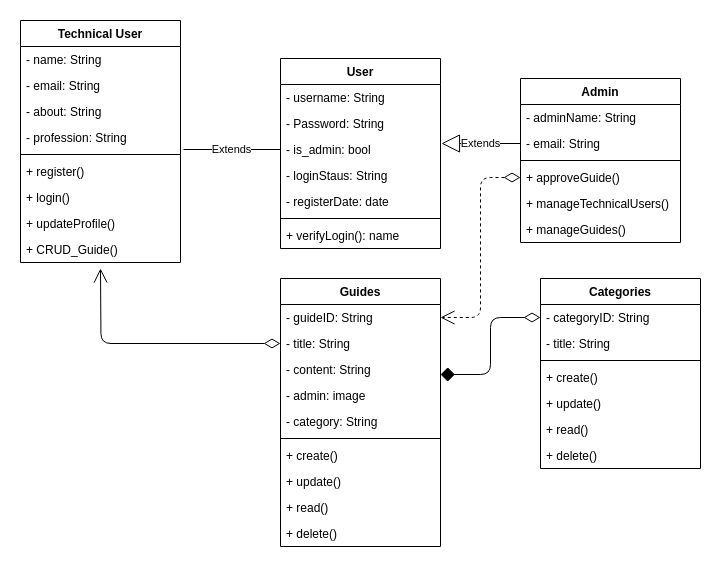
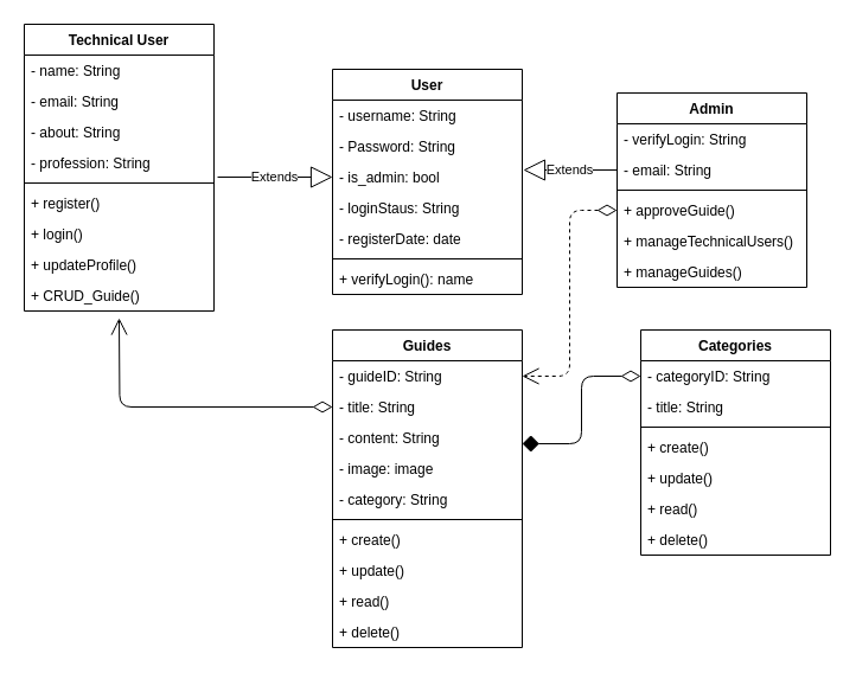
- <mxCell id="21" value="- adminName: String" style="text;strokeColor=none;fillColor=none;align=left;verticalAlign=top;spacingLeft=4;spacingRight=4;overflow=hidden;rotatable=0;points=[[0,0.5],[1,0.5]];portConstraint=eastwest;" parent="20" vertex="1"><mxGeometry y="26" width="160" height="26" as="geometry" /></mxCell>
+ <mxCell id="21" value="- verifyLogin: String" style="text;strokeColor=none;fillColor=none;align=left;verticalAlign=top;spacingLeft=4;spacingRight=4;overflow=hidden;rotatable=0;points=[[0,0.5],[1,0.5]];portConstraint=eastwest;" parent="20" vertex="1"><mxGeometry y="26" width="160" height="26" as="geometry" /></mxCell>
- <mxCell id="27" value="Extends" style="endArrow=none;endSize=16;endFill=0;html=1;entryX=0;entryY=0.5;entryDx=0;entryDy=0;exitX=1.019;exitY=0.962;exitDx=0;exitDy=0;exitPerimeter=0;" parent="1" source="14" target="5" edge="1"><mxGeometry width="160" relative="1" as="geometry"><mxPoint x="210" y="378" as="sourcePoint" /><mxPoint x="370" y="378" as="targetPoint" /></mxGeometry></mxCell>
+ <mxCell id="27" value="Extends" style="endArrow=block;endSize=16;endFill=0;html=1;entryX=0;entryY=0.5;entryDx=0;entryDy=0;exitX=1.019;exitY=0.962;exitDx=0;exitDy=0;exitPerimeter=0;" parent="1" source="14" target="5" edge="1"><mxGeometry width="160" relative="1" as="geometry"><mxPoint x="210" y="378" as="sourcePoint" /><mxPoint x="370" y="378" as="targetPoint" /></mxGeometry></mxCell>
- <mxCell id="33" value="- admin: image" style="text;strokeColor=none;fillColor=none;align=left;verticalAlign=top;spacingLeft=4;spacingRight=4;overflow=hidden;rotatable=0;points=[[0,0.5],[1,0.5]];portConstraint=eastwest;" parent="29" vertex="1"><mxGeometry y="104" width="160" height="26" as="geometry" /></mxCell>
+ <mxCell id="33" value="- image: image" style="text;strokeColor=none;fillColor=none;align=left;verticalAlign=top;spacingLeft=4;spacingRight=4;overflow=hidden;rotatable=0;points=[[0,0.5],[1,0.5]];portConstraint=eastwest;" parent="29" vertex="1"><mxGeometry y="104" width="160" height="26" as="geometry" /></mxCell>
